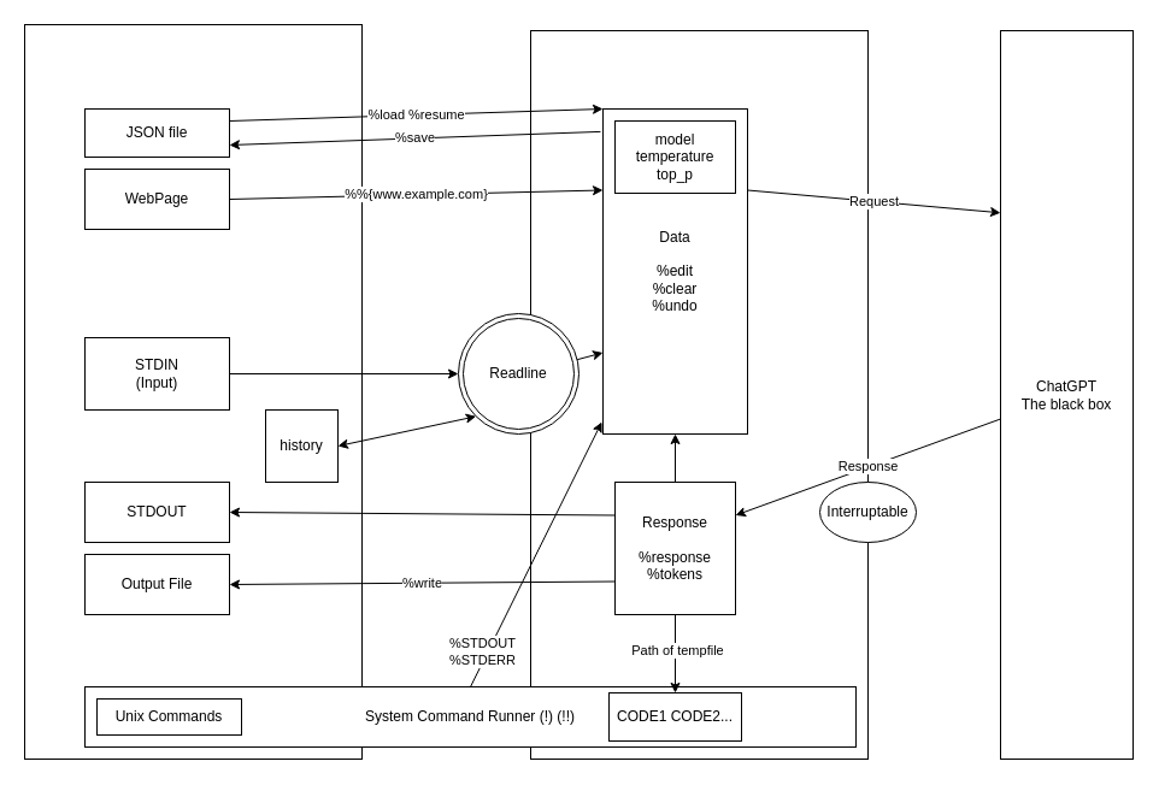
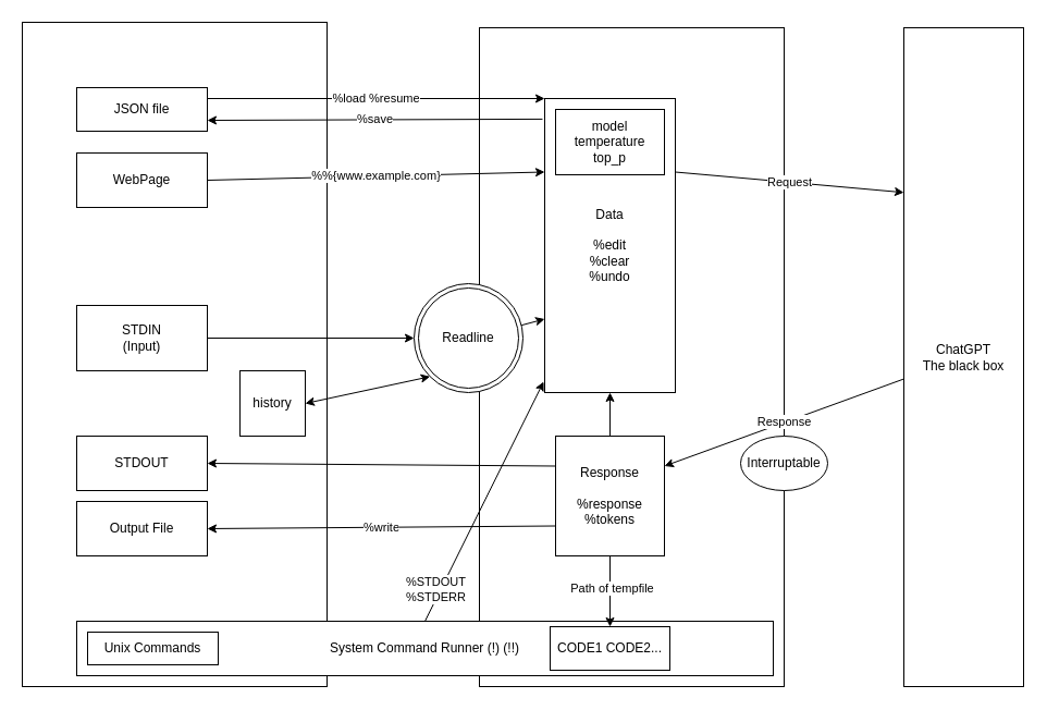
- <mxCell id="17" value="JSON file" style="rounded=0;whiteSpace=wrap;html=1;" vertex="1" parent="1"><mxGeometry x="70" y="90" width="120" height="40" as="geometry" /></mxCell>
+ <mxCell id="17" value="JSON file" style="rounded=0;whiteSpace=wrap;html=1;" vertex="1" parent="1"><mxGeometry x="70" y="80" width="120" height="40" as="geometry" /></mxCell>
